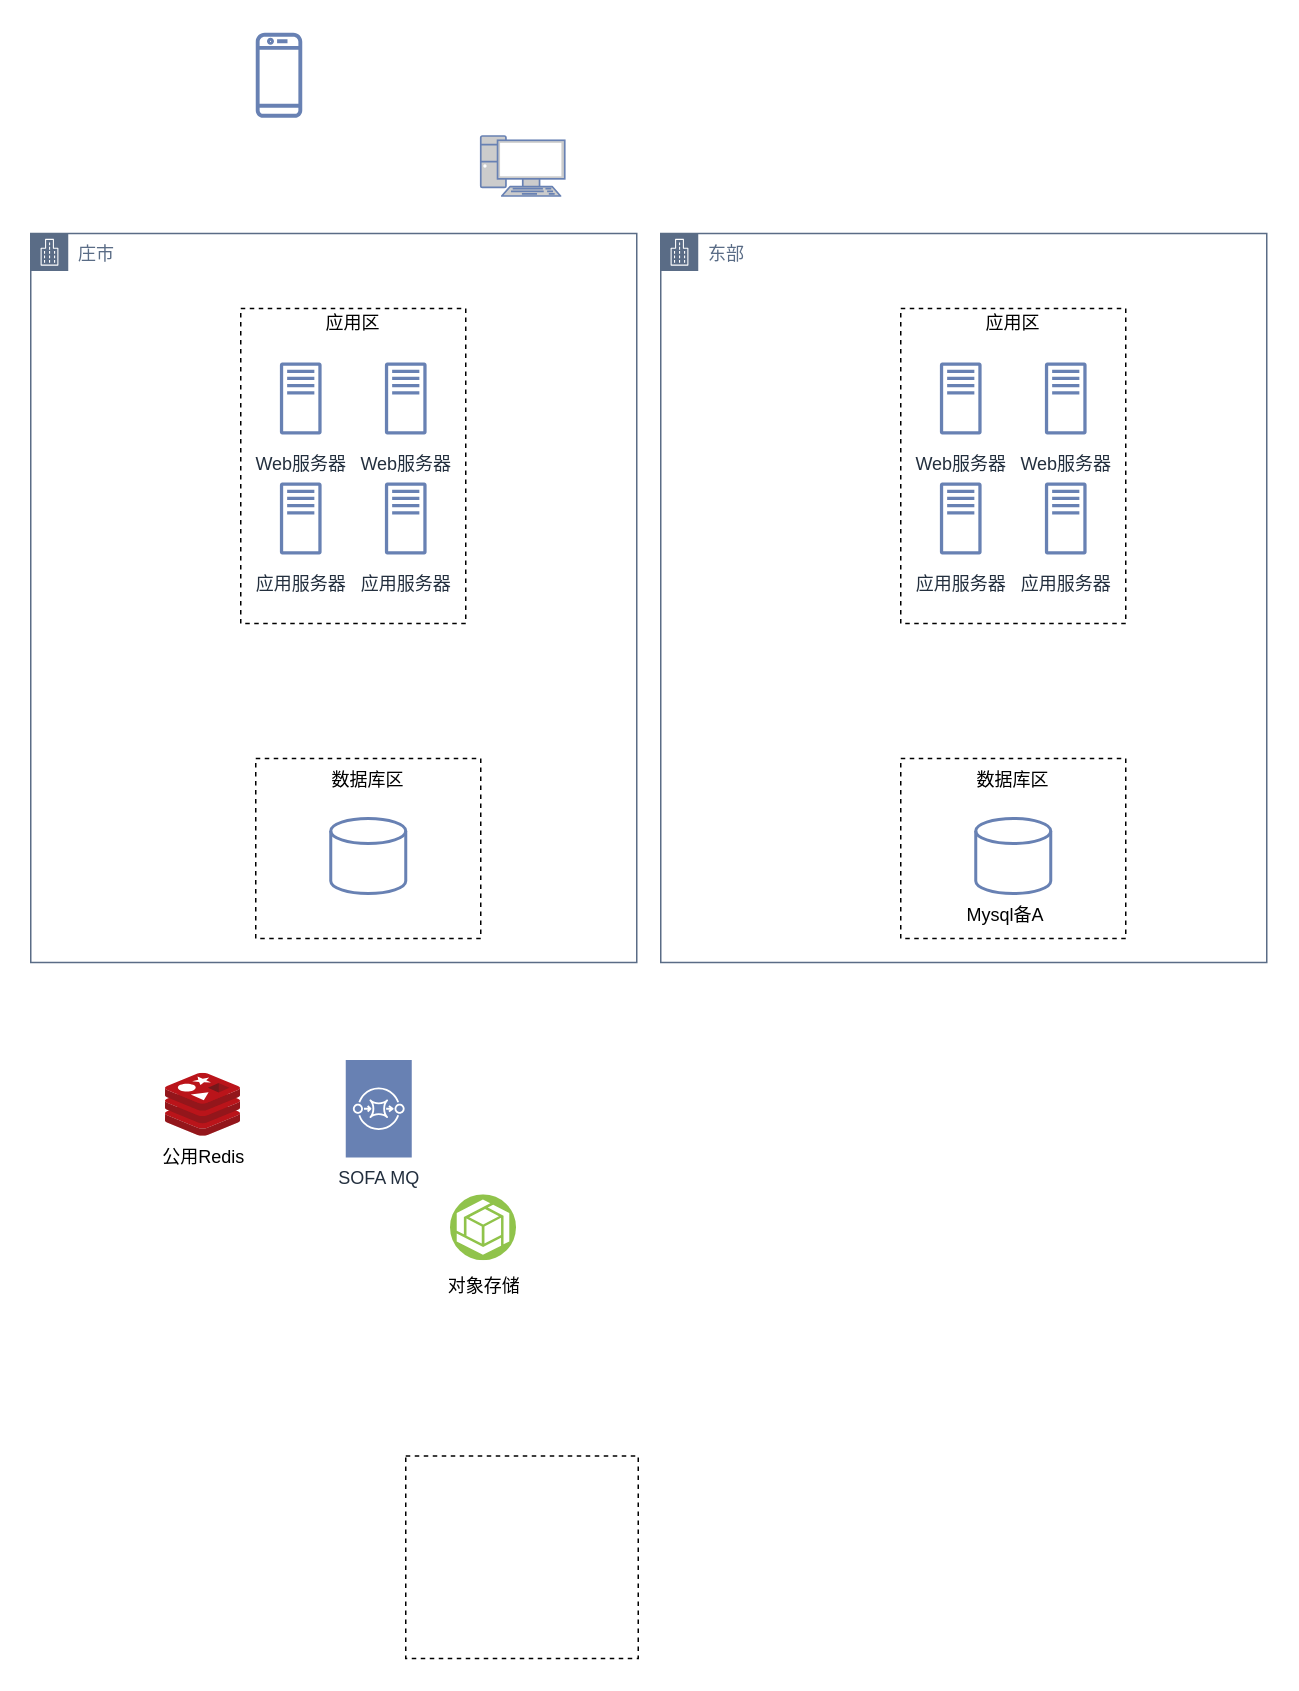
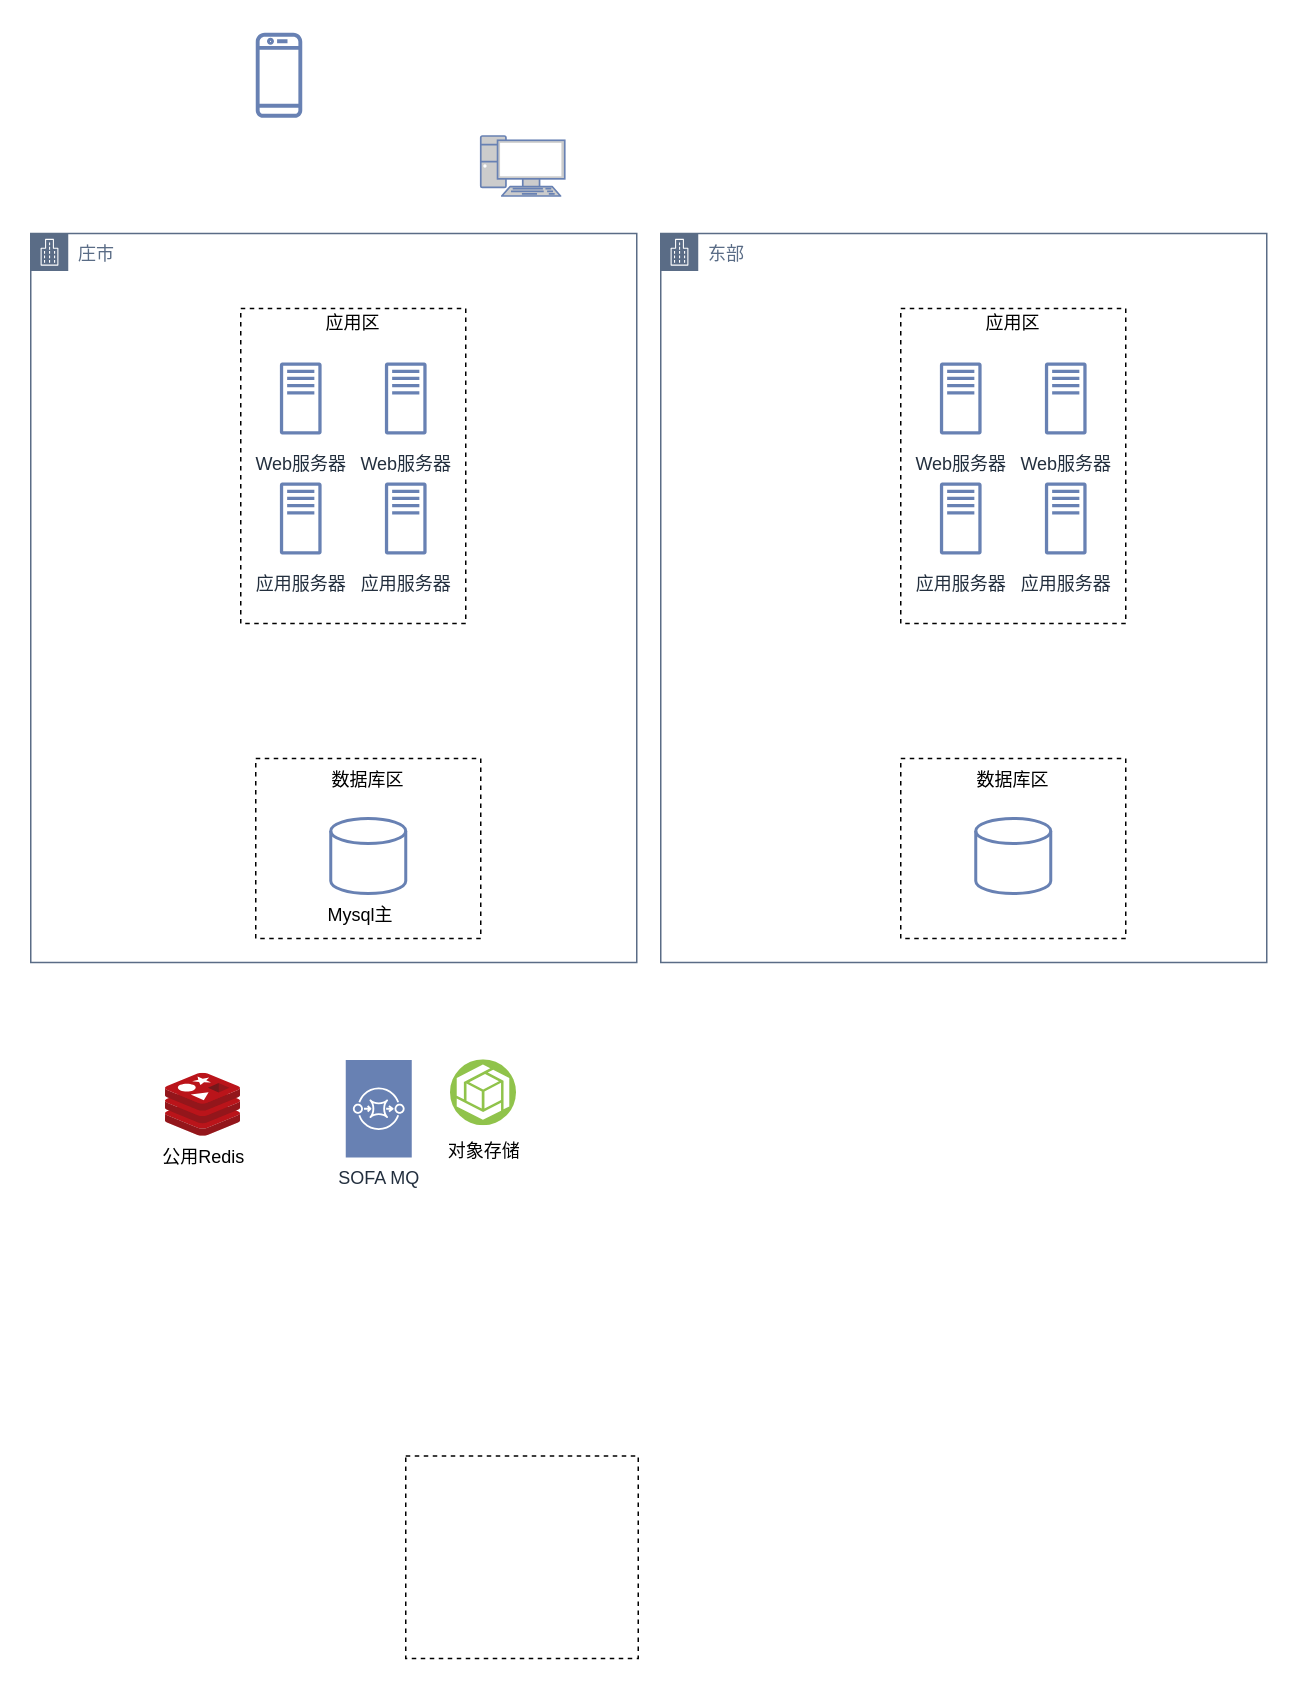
+ <mxCell id="11" value="Mysql主" style="text;html=1;strokeColor=none;fillColor=none;align=center;verticalAlign=middle;whiteSpace=wrap;rounded=0;" vertex="1" parent="9"><mxGeometry y="50" width="60" height="30" as="geometry" /></mxCell>
- <mxCell id="19" value="Mysql备A" style="text;html=1;strokeColor=none;fillColor=none;align=center;verticalAlign=middle;whiteSpace=wrap;rounded=0;" vertex="1" parent="17"><mxGeometry y="50" width="60" height="30" as="geometry" /></mxCell>
- <mxCell id="35" value="&lt;font color=&quot;#000000&quot;&gt;对象存储&lt;/font&gt;" style="aspect=fixed;perimeter=ellipsePerimeter;html=1;align=center;shadow=0;dashed=0;fontColor=#4277BB;labelBackgroundColor=#ffffff;fontSize=12;spacingTop=3;image;image=img/lib/ibm/vpc/ObjectStorage.svg;fillColor=#6881B3;gradientColor=none;" vertex="1" parent="1"><mxGeometry x="300" y="796" width="44" height="44" as="geometry" /></mxCell>
+ <mxCell id="35" value="&lt;font color=&quot;#000000&quot;&gt;对象存储&lt;/font&gt;" style="aspect=fixed;perimeter=ellipsePerimeter;html=1;align=center;shadow=0;dashed=0;fontColor=#4277BB;labelBackgroundColor=#ffffff;fontSize=12;spacingTop=3;image;image=img/lib/ibm/vpc/ObjectStorage.svg;fillColor=#6881B3;gradientColor=none;" vertex="1" parent="1"><mxGeometry x="300" y="706" width="44" height="44" as="geometry" /></mxCell>
